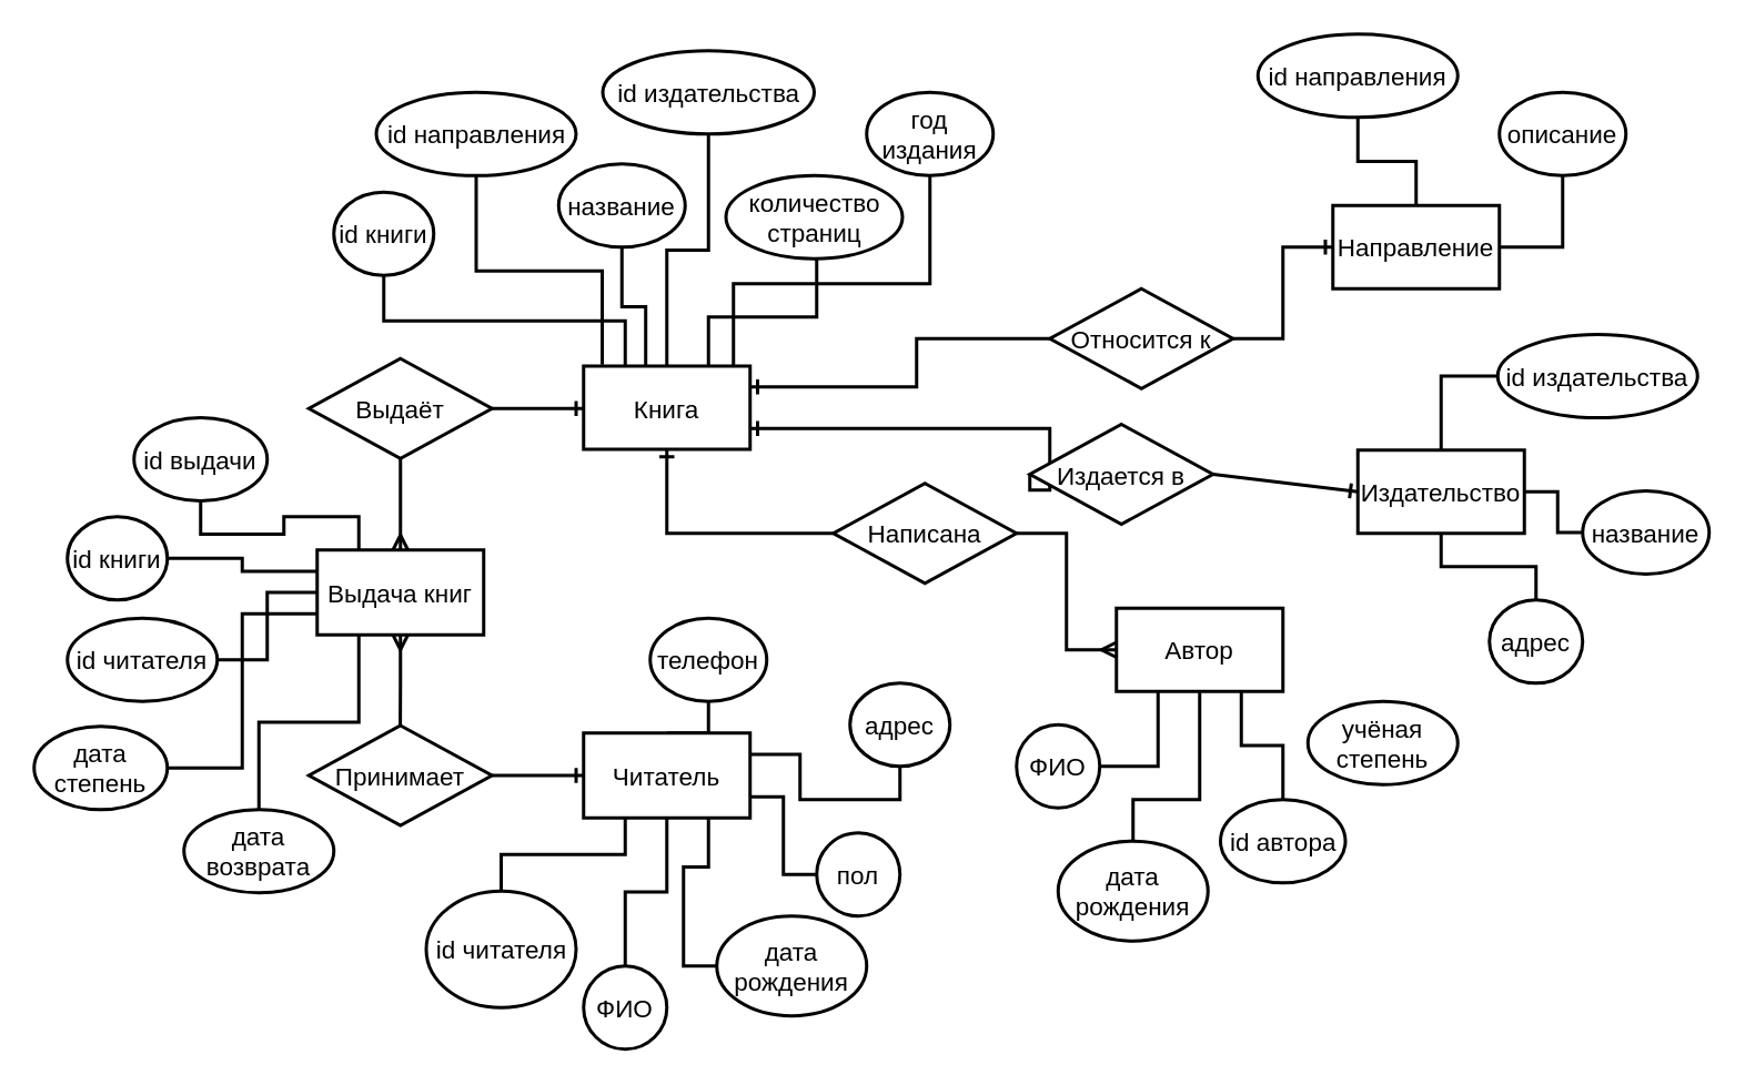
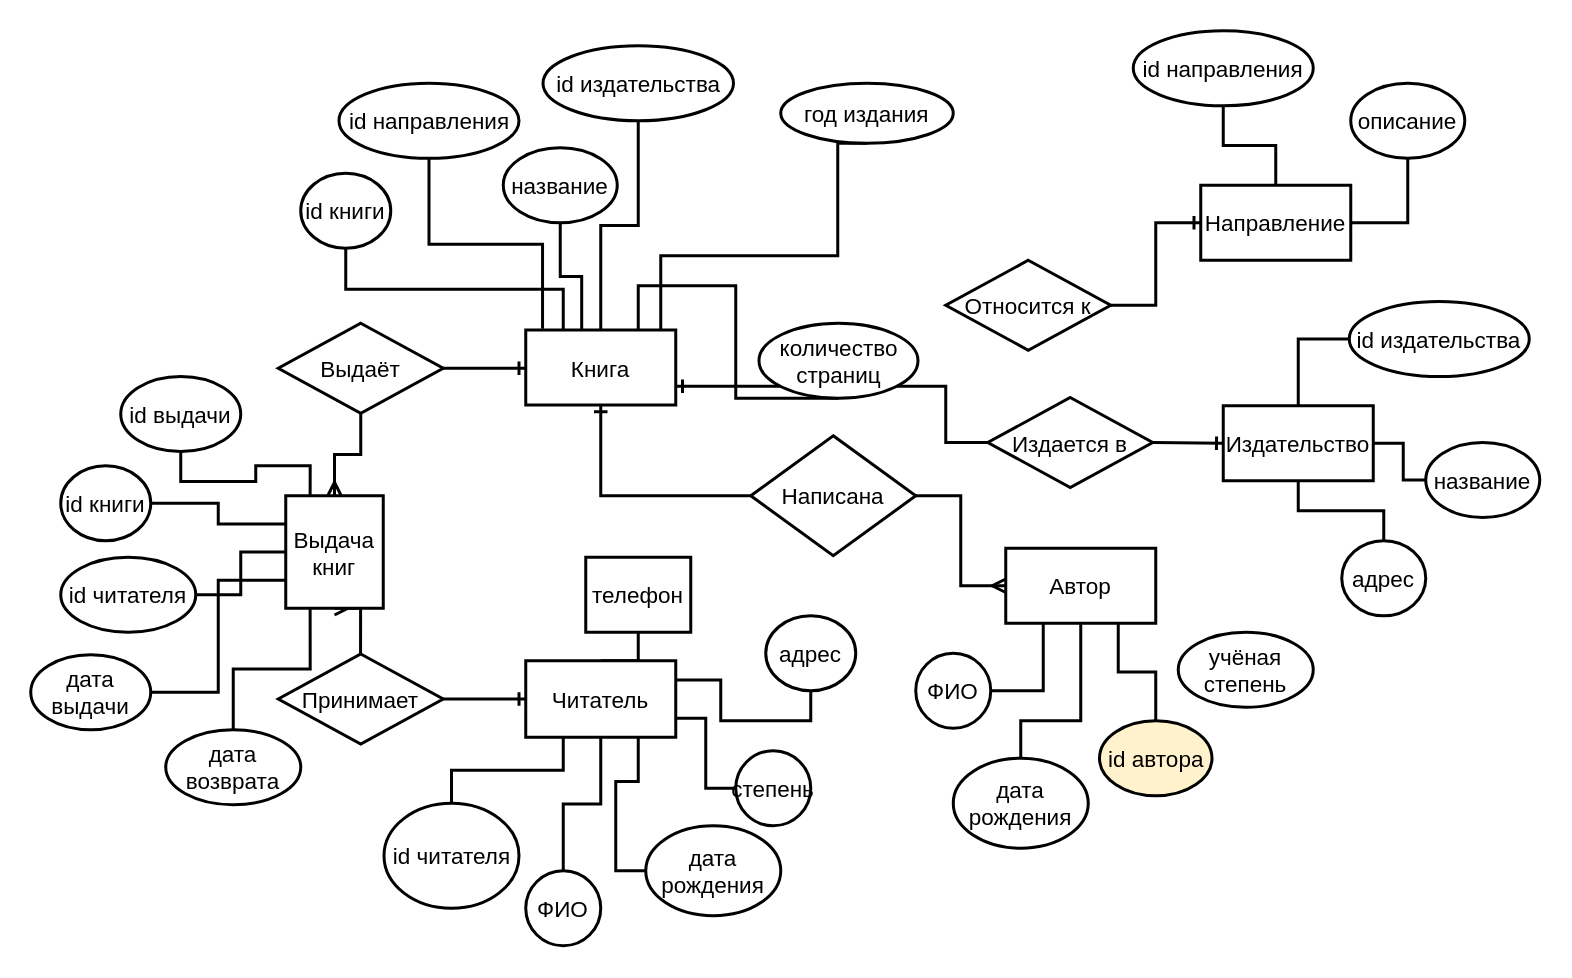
- <mxCell id="62" value="год издания" style="ellipse;whiteSpace=wrap;html=1;strokeWidth=2;fontSize=15;" vertex="1" parent="1"><mxGeometry x="520" y="55" width="76" height="50" as="geometry" /></mxCell>
+ <mxCell id="62" value="год издания" style="ellipse;whiteSpace=wrap;html=1;strokeWidth=2;fontSize=15;" vertex="1" parent="1"><mxGeometry x="520" y="55" width="115" height="40" as="geometry" /></mxCell>
- <mxCell id="63" value="количество страниц" style="ellipse;whiteSpace=wrap;html=1;strokeWidth=2;fontSize=15;" vertex="1" parent="1"><mxGeometry x="435.5" y="105" width="106" height="50" as="geometry" /></mxCell>
+ <mxCell id="63" value="количество страниц" style="ellipse;whiteSpace=wrap;html=1;strokeWidth=2;fontSize=15;" vertex="1" parent="1"><mxGeometry x="505.5" y="215" width="106" height="50" as="geometry" /></mxCell>
- <mxCell id="3" style="edgeStyle=orthogonalEdgeStyle;rounded=0;orthogonalLoop=1;jettySize=auto;html=1;exitX=1;exitY=0.25;exitDx=0;exitDy=0;entryX=0;entryY=0.5;entryDx=0;entryDy=0;startArrow=ERone;startFill=0;endArrow=none;endFill=0;strokeWidth=2;fontSize=15;" edge="1" parent="1" source="7" target="27"><mxGeometry relative="1" as="geometry"><Array as="points"><mxPoint x="550" y="232" /><mxPoint x="550" y="203" /></Array></mxGeometry></mxCell>
- <mxCell id="28" value="Издается в" style="shape=rhombus;perimeter=rhombusPerimeter;whiteSpace=wrap;html=1;align=center;strokeWidth=2;fontSize=15;" vertex="1" parent="1"><mxGeometry x="618" y="254.5" width="110" height="60" as="geometry" /></mxCell>
+ <mxCell id="28" value="Издается в" style="shape=rhombus;perimeter=rhombusPerimeter;whiteSpace=wrap;html=1;align=center;strokeWidth=2;fontSize=15;" vertex="1" parent="1"><mxGeometry x="658" y="264.5" width="110" height="60" as="geometry" /></mxCell>
- <mxCell id="30" value="Написана" style="shape=rhombus;perimeter=rhombusPerimeter;whiteSpace=wrap;html=1;align=center;strokeWidth=2;fontSize=15;" vertex="1" parent="1"><mxGeometry x="500" y="290" width="110" height="60" as="geometry" /></mxCell>
+ <mxCell id="30" value="Написана" style="shape=rhombus;perimeter=rhombusPerimeter;whiteSpace=wrap;html=1;align=center;strokeWidth=2;fontSize=15;" vertex="1" parent="1"><mxGeometry x="500" y="290" width="110" height="80" as="geometry" /></mxCell>
- <mxCell id="14" value="&lt;font style=&quot;font-size: 15px;&quot;&gt;Выдача книг&lt;/font&gt;" style="rounded=0;whiteSpace=wrap;html=1;strokeWidth=2;fontSize=15;" vertex="1" parent="1"><mxGeometry x="190" y="330" width="100" height="51" as="geometry" /></mxCell>
+ <mxCell id="14" value="&lt;font style=&quot;font-size: 15px;&quot;&gt;Выдача книг&lt;/font&gt;" style="rounded=0;whiteSpace=wrap;html=1;strokeWidth=2;fontSize=15;" vertex="1" parent="1"><mxGeometry x="190" y="330" width="65" height="75" as="geometry" /></mxCell>
- <mxCell id="52" value="телефон" style="ellipse;whiteSpace=wrap;html=1;strokeWidth=2;fontSize=15;" vertex="1" parent="1"><mxGeometry x="390" y="371" width="70" height="50" as="geometry" /></mxCell>
+ <mxCell id="52" value="телефон" style="whiteSpace=wrap;html=1;strokeWidth=2;fontSize=15;rounded=0;" vertex="1" parent="1"><mxGeometry x="390" y="371" width="70" height="50" as="geometry" /></mxCell>
- <mxCell id="46" value="дата степень" style="ellipse;whiteSpace=wrap;html=1;strokeWidth=2;fontSize=15;" vertex="1" parent="1"><mxGeometry x="20" y="436" width="80" height="50" as="geometry" /></mxCell>
+ <mxCell id="46" value="дата выдачи" style="ellipse;whiteSpace=wrap;html=1;strokeWidth=2;fontSize=15;" vertex="1" parent="1"><mxGeometry x="20" y="436" width="80" height="50" as="geometry" /></mxCell>
- <mxCell id="71" value="id автора" style="ellipse;whiteSpace=wrap;html=1;strokeWidth=2;fontSize=15;" vertex="1" parent="1"><mxGeometry x="732.5" y="480" width="75" height="50" as="geometry" /></mxCell>
+ <mxCell id="71" value="id автора" style="ellipse;whiteSpace=wrap;html=1;strokeWidth=2;fontSize=15;fillColor=#fff2cc;" vertex="1" parent="1"><mxGeometry x="732.5" y="480" width="75" height="50" as="geometry" /></mxCell>
- <mxCell id="51" value="пол" style="ellipse;whiteSpace=wrap;html=1;strokeWidth=2;fontSize=15;" vertex="1" parent="1"><mxGeometry x="490" y="500" width="50" height="50" as="geometry" /></mxCell>
+ <mxCell id="51" value="степень" style="ellipse;whiteSpace=wrap;html=1;strokeWidth=2;fontSize=15;" vertex="1" parent="1"><mxGeometry x="490" y="500" width="50" height="50" as="geometry" /></mxCell>
